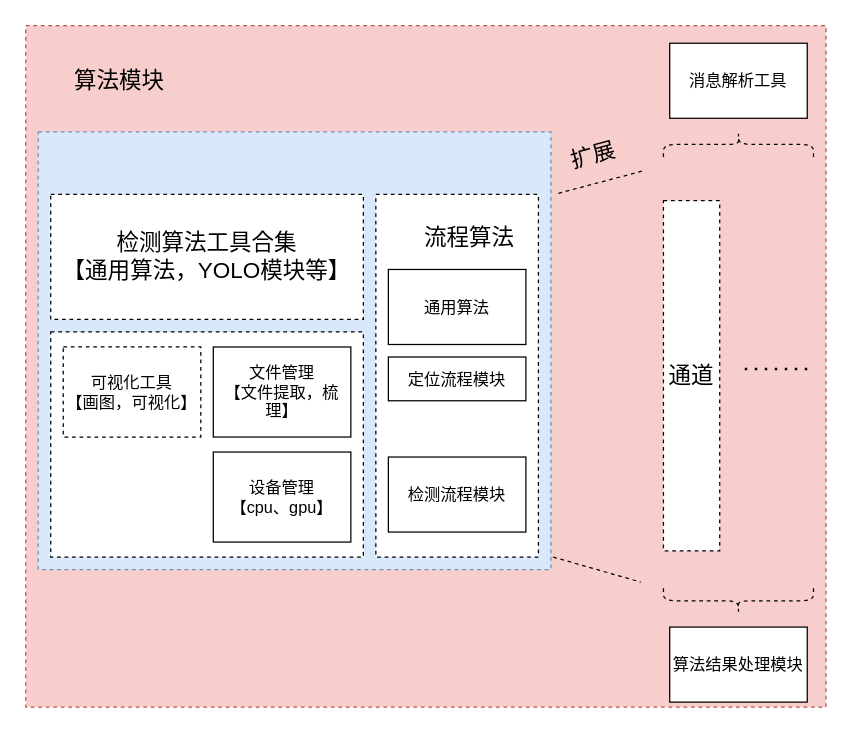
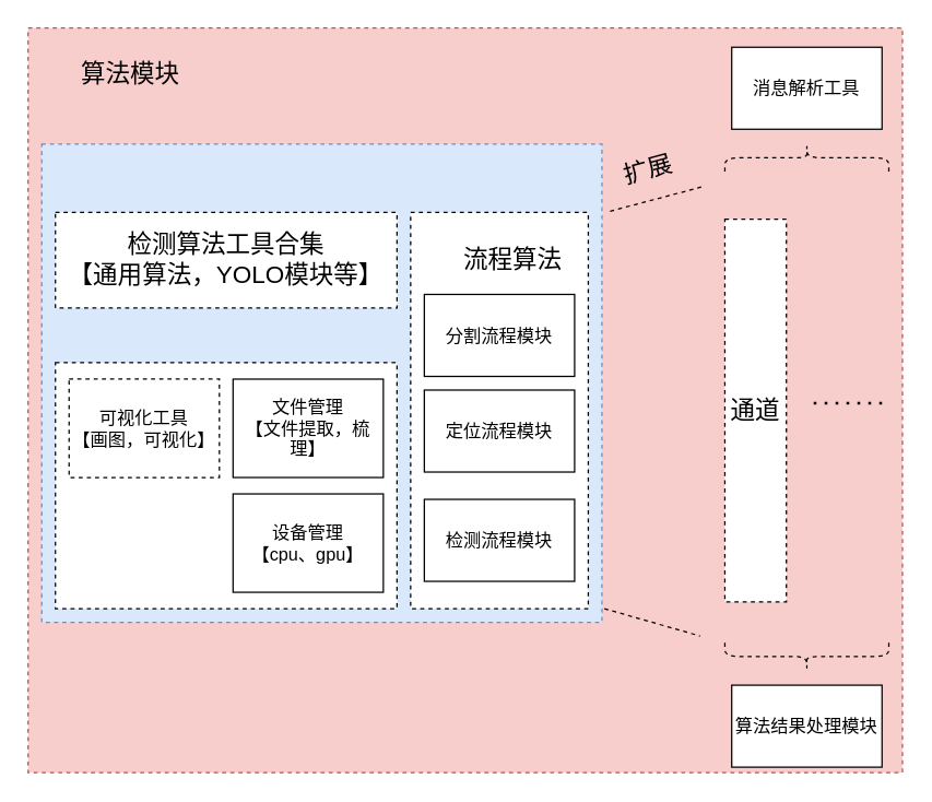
- <mxCell id="26" value="算法模块" style="text;html=1;strokeColor=none;fillColor=none;align=center;verticalAlign=middle;whiteSpace=wrap;rounded=0;dashed=1;fontSize=18;" vertex="1" parent="1"><mxGeometry x="35" y="46.13" width="120" height="35.91" as="geometry" /></mxCell>
+ <mxCell id="26" value="算法模块" style="text;html=1;strokeColor=none;fillColor=none;align=center;verticalAlign=middle;whiteSpace=wrap;rounded=0;dashed=1;fontSize=18;" vertex="1" parent="1"><mxGeometry x="35" y="36.13" width="120" height="35.91" as="geometry" /></mxCell>
- <mxCell id="9" value="&lt;font style=&quot;font-size: 18px&quot;&gt;检测算法工具合集&lt;br&gt;【通用算法，YOLO模块等】&lt;br&gt;&lt;/font&gt;" style="rounded=0;whiteSpace=wrap;html=1;dashed=1;fontSize=13;" vertex="1" parent="1"><mxGeometry x="40" y="155" width="250" height="100" as="geometry" /></mxCell>
+ <mxCell id="9" value="&lt;font style=&quot;font-size: 18px&quot;&gt;检测算法工具合集&lt;br&gt;【通用算法，YOLO模块等】&lt;br&gt;&lt;/font&gt;" style="rounded=0;whiteSpace=wrap;html=1;dashed=1;fontSize=13;" vertex="1" parent="1"><mxGeometry x="40" y="155" width="250" height="70" as="geometry" /></mxCell>
- <mxCell id="14" value="通用算法" style="rounded=0;whiteSpace=wrap;html=1;fontSize=13;" vertex="1" parent="12"><mxGeometry x="10" y="60" width="110" height="60" as="geometry" /></mxCell>
+ <mxCell id="14" value="分割流程模块" style="rounded=0;whiteSpace=wrap;html=1;fontSize=13;" vertex="1" parent="12"><mxGeometry x="10" y="60" width="110" height="60" as="geometry" /></mxCell>
- <mxCell id="15" value="定位流程模块" style="rounded=0;whiteSpace=wrap;html=1;fontSize=13;" vertex="1" parent="12"><mxGeometry x="10" y="130" width="110" height="35" as="geometry" /></mxCell>
+ <mxCell id="15" value="定位流程模块" style="rounded=0;whiteSpace=wrap;html=1;fontSize=13;" vertex="1" parent="12"><mxGeometry x="10" y="130" width="110" height="60" as="geometry" /></mxCell>
